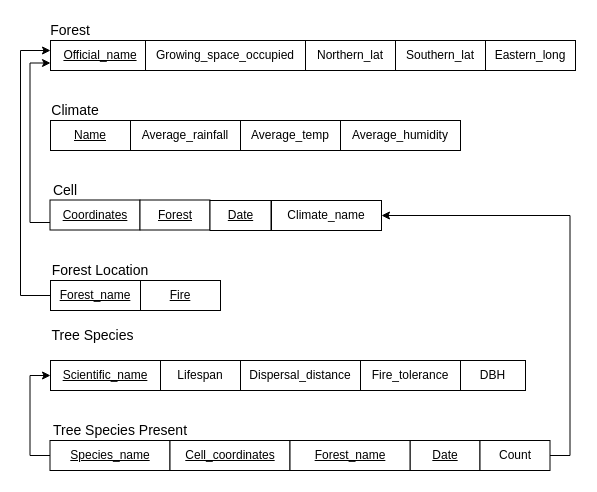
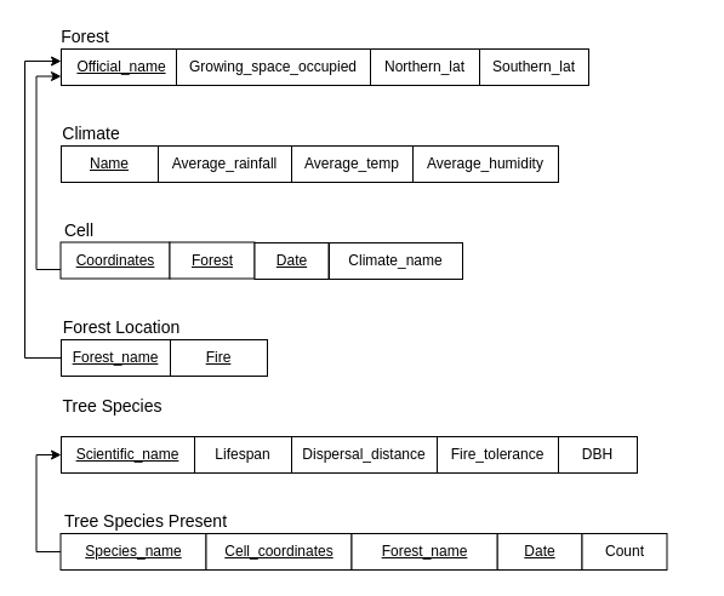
- <mxCell id="6" value="Eastern_long" style="rounded=0;whiteSpace=wrap;html=1;" vertex="1" parent="1"><mxGeometry x="485" y="40" width="90" height="30" as="geometry" /></mxCell>
- <mxCell id="33" style="edgeStyle=orthogonalEdgeStyle;rounded=0;orthogonalLoop=1;jettySize=auto;html=1;exitX=0;exitY=0.5;exitDx=0;exitDy=0;entryX=1;entryY=0.5;entryDx=0;entryDy=0;" edge="1" parent="1" source="34" target="15"><mxGeometry relative="1" as="geometry" /></mxCell>
